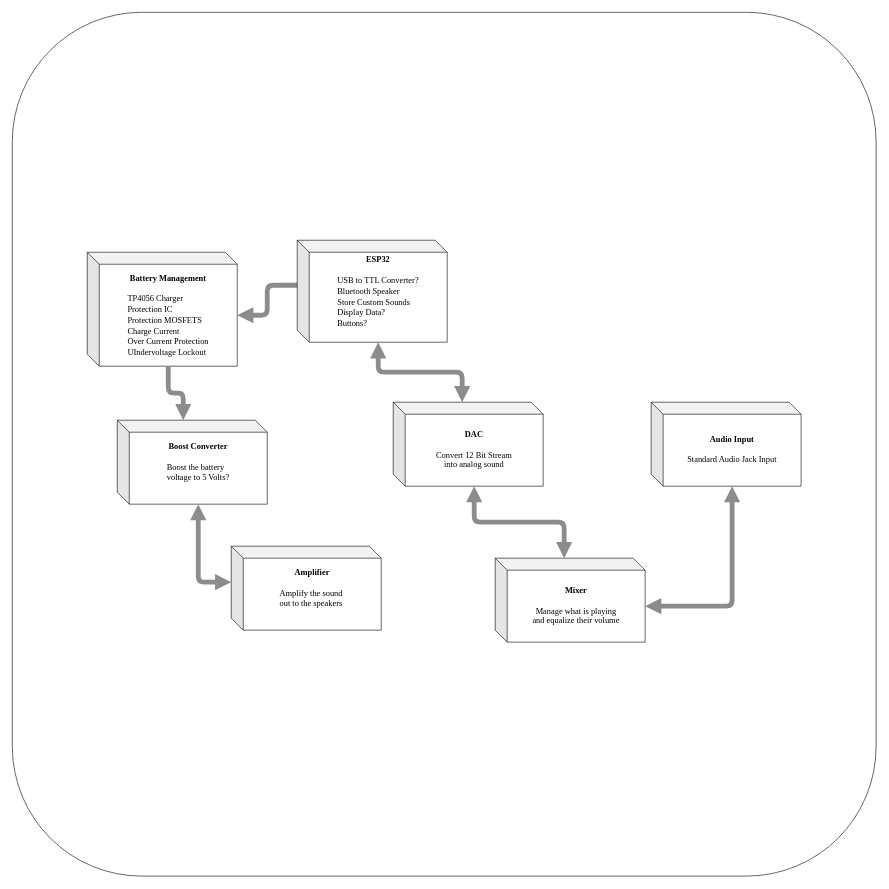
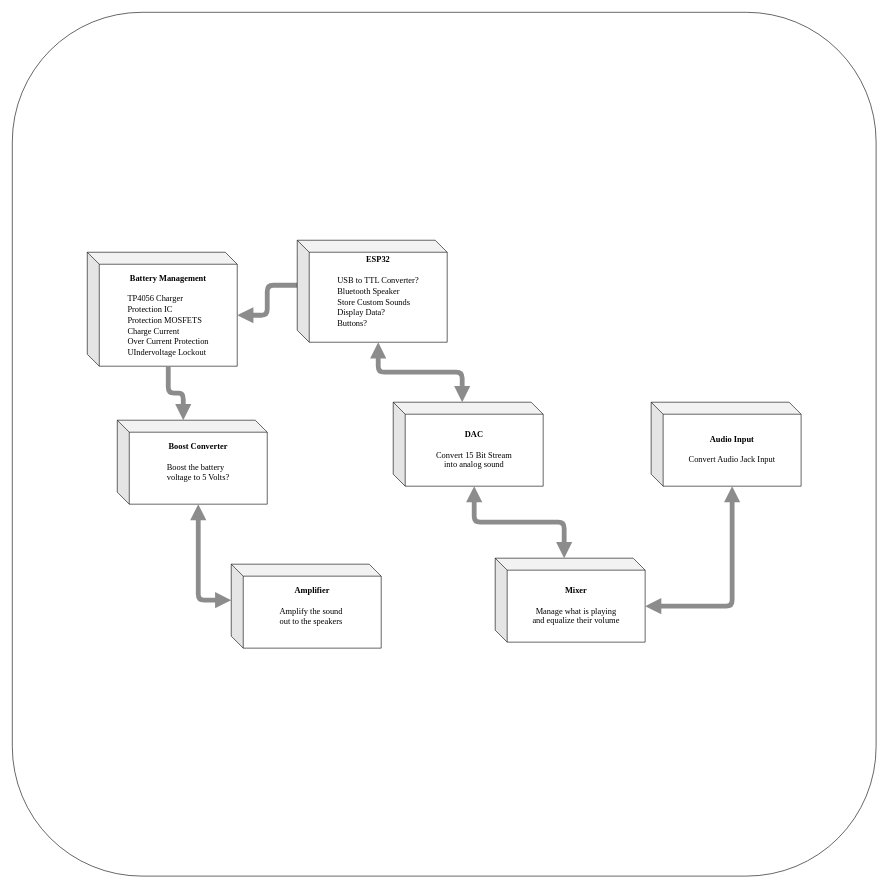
- <mxCell id="11" value="&lt;font face=&quot;lucida console&quot;&gt;&lt;span style=&quot;font-size: 14px&quot;&gt;&lt;b&gt;DAC&lt;/b&gt;&lt;br&gt;&lt;br&gt;Convert 12 Bit Stream&lt;br&gt;into analog sound&lt;br&gt;&lt;/span&gt;&lt;/font&gt;" style="shape=cube;whiteSpace=wrap;html=1;boundedLbl=1;backgroundOutline=1;darkOpacity=0.05;darkOpacity2=0.1;" vertex="1" parent="3"><mxGeometry x="510" y="270" width="250" height="140" as="geometry" /></mxCell>
+ <mxCell id="11" value="&lt;font face=&quot;lucida console&quot;&gt;&lt;span style=&quot;font-size: 14px&quot;&gt;&lt;b&gt;DAC&lt;/b&gt;&lt;br&gt;&lt;br&gt;Convert 15 Bit Stream&lt;br&gt;into analog sound&lt;br&gt;&lt;/span&gt;&lt;/font&gt;" style="shape=cube;whiteSpace=wrap;html=1;boundedLbl=1;backgroundOutline=1;darkOpacity=0.05;darkOpacity2=0.1;" vertex="1" parent="3"><mxGeometry x="510" y="270" width="250" height="140" as="geometry" /></mxCell>
- <mxCell id="15" value="&lt;font face=&quot;lucida console&quot;&gt;&lt;span style=&quot;font-size: 14px&quot;&gt;&lt;b&gt;Audio Input&lt;/b&gt;&lt;br&gt;&lt;br&gt;Standard Audio Jack Input&lt;br&gt;&lt;/span&gt;&lt;/font&gt;" style="shape=cube;whiteSpace=wrap;html=1;boundedLbl=1;backgroundOutline=1;darkOpacity=0.05;darkOpacity2=0.1;" vertex="1" parent="3"><mxGeometry x="940" y="270" width="250" height="140" as="geometry" /></mxCell>
+ <mxCell id="15" value="&lt;font face=&quot;lucida console&quot;&gt;&lt;span style=&quot;font-size: 14px&quot;&gt;&lt;b&gt;Audio Input&lt;/b&gt;&lt;br&gt;&lt;br&gt;Convert Audio Jack Input&lt;br&gt;&lt;/span&gt;&lt;/font&gt;" style="shape=cube;whiteSpace=wrap;html=1;boundedLbl=1;backgroundOutline=1;darkOpacity=0.05;darkOpacity2=0.1;" vertex="1" parent="3"><mxGeometry x="940" y="270" width="250" height="140" as="geometry" /></mxCell>
- <mxCell id="9" value="&lt;font face=&quot;lucida console&quot;&gt;&lt;span style=&quot;font-size: 14px&quot;&gt;&lt;b&gt;Amplifier&lt;br&gt;&lt;br&gt;&lt;/b&gt;&lt;/span&gt;&lt;/font&gt;&lt;div style=&quot;text-align: left ; font-size: 14px&quot;&gt;&lt;font face=&quot;Lucida Console&quot;&gt;Amplify the sound&lt;/font&gt;&lt;/div&gt;&lt;div style=&quot;text-align: left ; font-size: 14px&quot;&gt;&lt;font face=&quot;Lucida Console&quot;&gt;out to the speakers&amp;nbsp;&lt;/font&gt;&lt;/div&gt;&lt;div style=&quot;text-align: left ; font-size: 14px&quot;&gt;&lt;font face=&quot;Lucida Console&quot;&gt;&lt;br&gt;&lt;/font&gt;&lt;/div&gt;" style="shape=cube;whiteSpace=wrap;html=1;boundedLbl=1;backgroundOutline=1;darkOpacity=0.05;darkOpacity2=0.1;" vertex="1" parent="3"><mxGeometry x="240" y="510" width="250" height="140" as="geometry" /></mxCell>
+ <mxCell id="9" value="&lt;font face=&quot;lucida console&quot;&gt;&lt;span style=&quot;font-size: 14px&quot;&gt;&lt;b&gt;Amplifier&lt;br&gt;&lt;br&gt;&lt;/b&gt;&lt;/span&gt;&lt;/font&gt;&lt;div style=&quot;text-align: left ; font-size: 14px&quot;&gt;&lt;font face=&quot;Lucida Console&quot;&gt;Amplify the sound&lt;/font&gt;&lt;/div&gt;&lt;div style=&quot;text-align: left ; font-size: 14px&quot;&gt;&lt;font face=&quot;Lucida Console&quot;&gt;out to the speakers&amp;nbsp;&lt;/font&gt;&lt;/div&gt;&lt;div style=&quot;text-align: left ; font-size: 14px&quot;&gt;&lt;font face=&quot;Lucida Console&quot;&gt;&lt;br&gt;&lt;/font&gt;&lt;/div&gt;" style="shape=cube;whiteSpace=wrap;html=1;boundedLbl=1;backgroundOutline=1;darkOpacity=0.05;darkOpacity2=0.1;" vertex="1" parent="3"><mxGeometry x="240" y="540" width="250" height="140" as="geometry" /></mxCell>
